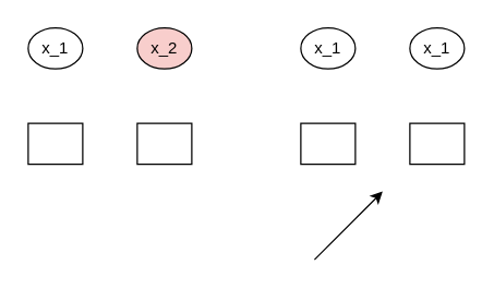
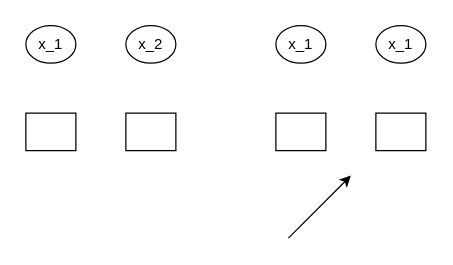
- <mxCell id="3" value="x_2" style="ellipse;whiteSpace=wrap;html=1;fillColor=#f8cecc;" vertex="1" parent="1"><mxGeometry x="100" y="20" width="40" height="30" as="geometry" /></mxCell>
+ <mxCell id="3" value="x_2" style="ellipse;whiteSpace=wrap;html=1;" vertex="1" parent="1"><mxGeometry x="100" y="20" width="40" height="30" as="geometry" /></mxCell>
